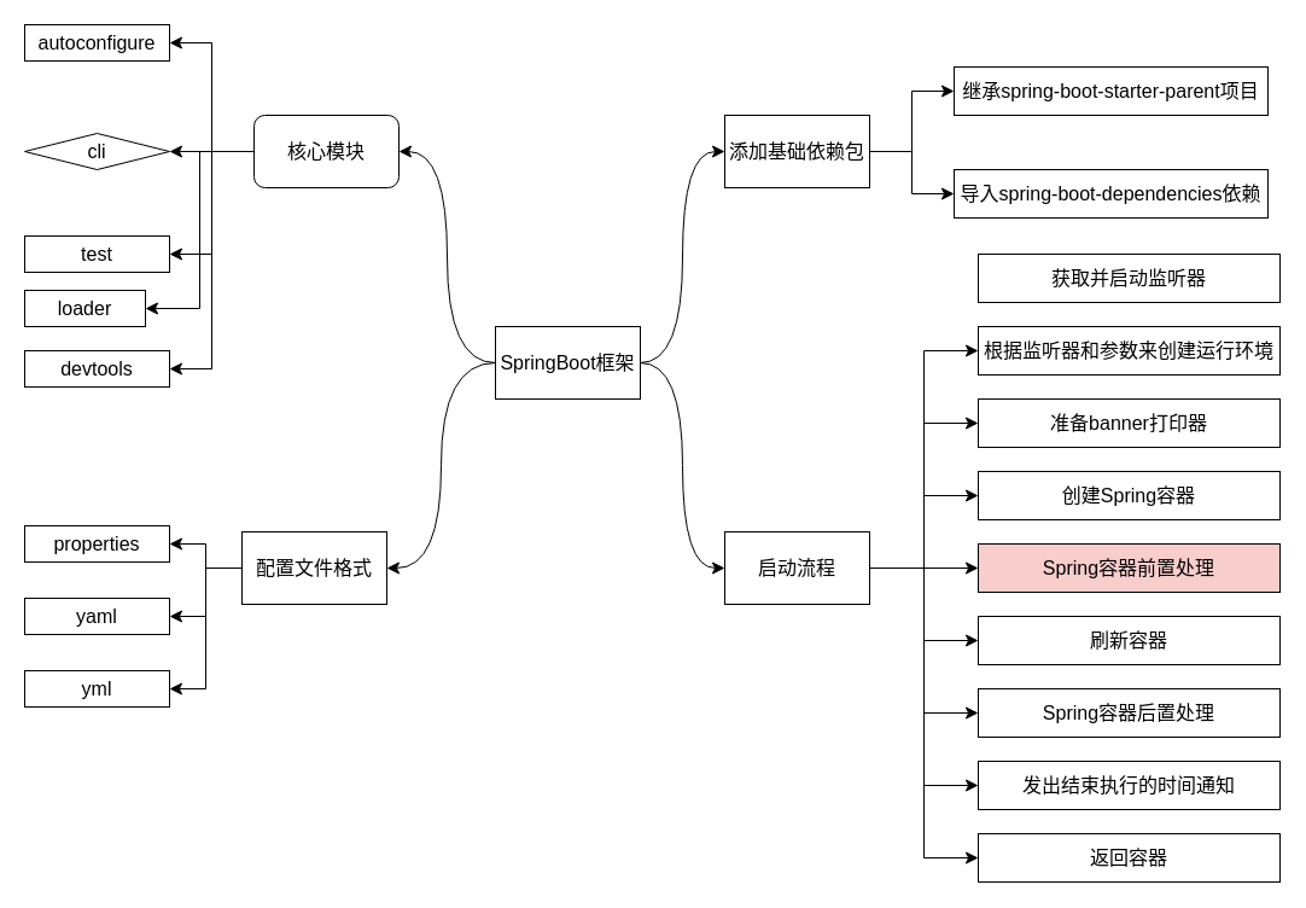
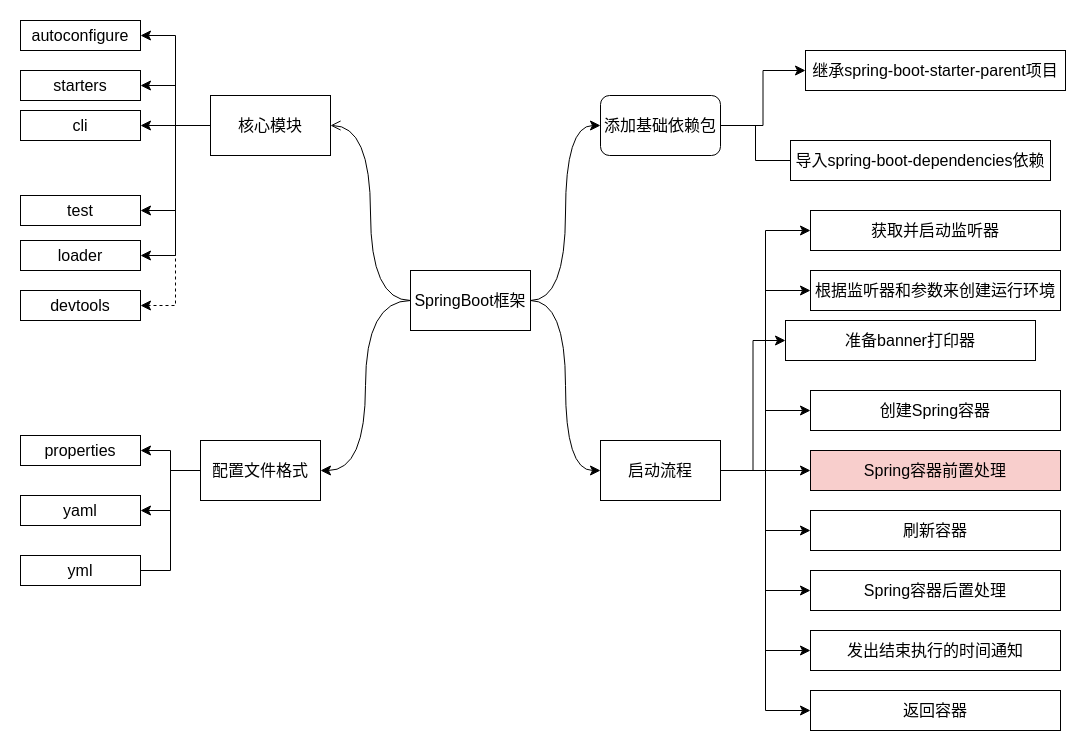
- <mxCell id="30" value="继承spring-boot-starter-parent项目" style="rounded=0;whiteSpace=wrap;html=1;fontSize=16;" vertex="1" parent="1"><mxGeometry x="790" y="55" width="260" height="40" as="geometry" /></mxCell>
+ <mxCell id="30" value="继承spring-boot-starter-parent项目" style="rounded=0;whiteSpace=wrap;html=1;fontSize=16;" vertex="1" parent="1"><mxGeometry x="805" y="50" width="260" height="40" as="geometry" /></mxCell>
+ <mxCell id="15" value="starters" style="rounded=0;whiteSpace=wrap;html=1;fontSize=16;" vertex="1" parent="1"><mxGeometry x="20" y="70" width="120" height="30" as="geometry" /></mxCell>
+ <mxCell id="8" style="edgeStyle=orthogonalEdgeStyle;rounded=0;orthogonalLoop=1;jettySize=auto;html=1;entryX=1;entryY=0.5;entryDx=0;entryDy=0;fontSize=16;startSize=8;endSize=8;" edge="1" parent="1" source="13" target="15"><mxGeometry relative="1" as="geometry" /></mxCell>
- <mxCell id="16" value="cli" style="rhombus;whiteSpace=wrap;html=1;fontSize=16;" vertex="1" parent="1"><mxGeometry x="20" width="120" height="30" as="geometry" y="110" /></mxCell>
+ <mxCell id="16" value="cli" style="rounded=0;whiteSpace=wrap;html=1;fontSize=16;" vertex="1" parent="1"><mxGeometry x="20" width="120" height="30" as="geometry" y="110" /></mxCell>
- <mxCell id="13" value="核心模块" style="whiteSpace=wrap;html=1;fontSize=16;rounded=1;" vertex="1" parent="1"><mxGeometry x="210" y="95" width="120" height="60" as="geometry" /></mxCell>
+ <mxCell id="13" value="核心模块" style="rounded=0;whiteSpace=wrap;html=1;fontSize=16;" vertex="1" parent="1"><mxGeometry x="210" y="95" width="120" height="60" as="geometry" /></mxCell>
- <mxCell id="29" value="添加基础依赖包" style="rounded=0;whiteSpace=wrap;html=1;fontSize=16;" vertex="1" parent="1"><mxGeometry x="600" y="95" width="120" height="60" as="geometry" /></mxCell>
+ <mxCell id="29" value="添加基础依赖包" style="whiteSpace=wrap;html=1;fontSize=16;rounded=1;" vertex="1" parent="1"><mxGeometry x="600" y="95" width="120" height="60" as="geometry" /></mxCell>
- <mxCell id="2" style="edgeStyle=orthogonalEdgeStyle;rounded=0;orthogonalLoop=1;jettySize=auto;html=1;entryX=1;entryY=0.5;entryDx=0;entryDy=0;fontSize=16;startSize=8;endSize=8;curved=1;" edge="1" parent="1" source="6" target="13"><mxGeometry relative="1" as="geometry" /></mxCell>
+ <mxCell id="2" style="edgeStyle=orthogonalEdgeStyle;rounded=0;orthogonalLoop=1;jettySize=auto;html=1;entryX=1;entryY=0.5;entryDx=0;entryDy=0;fontSize=16;startSize=8;endSize=8;curved=1;endArrow=open;" edge="1" parent="1" source="6" target="13"><mxGeometry relative="1" as="geometry" /></mxCell>
- <mxCell id="28" style="edgeStyle=orthogonalEdgeStyle;rounded=0;orthogonalLoop=1;jettySize=auto;html=1;entryX=0;entryY=0.5;entryDx=0;entryDy=0;fontSize=16;startSize=8;endSize=8;" edge="1" parent="1" source="29" target="31"><mxGeometry relative="1" as="geometry" /></mxCell>
+ <mxCell id="28" style="edgeStyle=orthogonalEdgeStyle;rounded=0;orthogonalLoop=1;jettySize=auto;html=1;entryX=0;entryY=0.5;entryDx=0;entryDy=0;fontSize=16;startSize=8;endSize=8;endArrow=none;" edge="1" parent="1" source="29" target="31"><mxGeometry relative="1" as="geometry" /></mxCell>
+ <mxCell id="32" style="edgeStyle=orthogonalEdgeStyle;rounded=0;orthogonalLoop=1;jettySize=auto;html=1;entryX=0;entryY=0.5;entryDx=0;entryDy=0;fontSize=16;startSize=8;endSize=8;" edge="1" parent="1" source="41" target="42"><mxGeometry relative="1" as="geometry" /></mxCell>
- <mxCell id="18" value="loader" style="rounded=0;whiteSpace=wrap;html=1;fontSize=16;" vertex="1" parent="1"><mxGeometry x="20" y="240" width="100" height="30" as="geometry" /></mxCell>
+ <mxCell id="18" value="loader" style="rounded=0;whiteSpace=wrap;html=1;fontSize=16;" vertex="1" parent="1"><mxGeometry x="20" y="240" width="120" height="30" as="geometry" /></mxCell>
- <mxCell id="12" style="edgeStyle=orthogonalEdgeStyle;rounded=0;orthogonalLoop=1;jettySize=auto;html=1;entryX=1;entryY=0.5;entryDx=0;entryDy=0;fontSize=16;startSize=8;endSize=8;" edge="1" parent="1" source="13" target="19"><mxGeometry relative="1" as="geometry" /></mxCell>
+ <mxCell id="12" style="edgeStyle=orthogonalEdgeStyle;rounded=0;orthogonalLoop=1;jettySize=auto;html=1;entryX=1;entryY=0.5;entryDx=0;entryDy=0;fontSize=16;startSize=8;endSize=8;dashed=1;" edge="1" parent="1" source="13" target="19"><mxGeometry relative="1" as="geometry" /></mxCell>
- <mxCell id="46" value="准备banner打印器" style="rounded=0;whiteSpace=wrap;html=1;fontSize=16;" vertex="1" parent="1"><mxGeometry x="810" y="330" width="250" height="40" as="geometry" /></mxCell>
+ <mxCell id="46" value="准备banner打印器" style="rounded=0;whiteSpace=wrap;html=1;fontSize=16;" vertex="1" parent="1"><mxGeometry x="785" y="320" width="250" height="40" as="geometry" /></mxCell>
- <mxCell id="22" style="edgeStyle=orthogonalEdgeStyle;rounded=0;orthogonalLoop=1;jettySize=auto;html=1;entryX=1;entryY=0.5;entryDx=0;entryDy=0;fontSize=16;startSize=8;endSize=8;" edge="1" parent="1" source="23" target="26"><mxGeometry relative="1" as="geometry" /></mxCell>
+ <mxCell id="22" style="edgeStyle=orthogonalEdgeStyle;rounded=0;orthogonalLoop=1;jettySize=auto;html=1;entryX=1;entryY=0.5;entryDx=0;entryDy=0;fontSize=16;startSize=8;endSize=8;endArrow=none;" edge="1" parent="1" source="23" target="26"><mxGeometry relative="1" as="geometry" /></mxCell>
